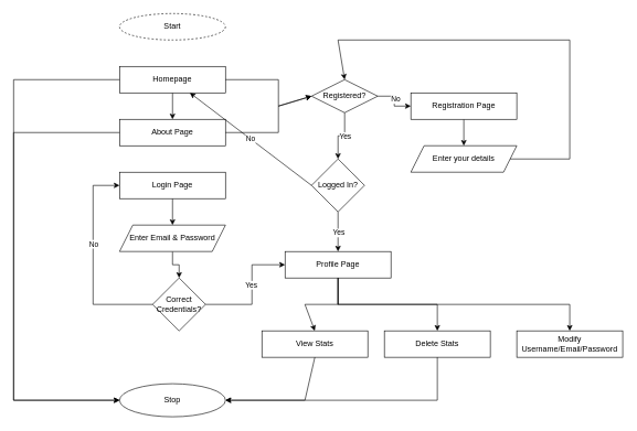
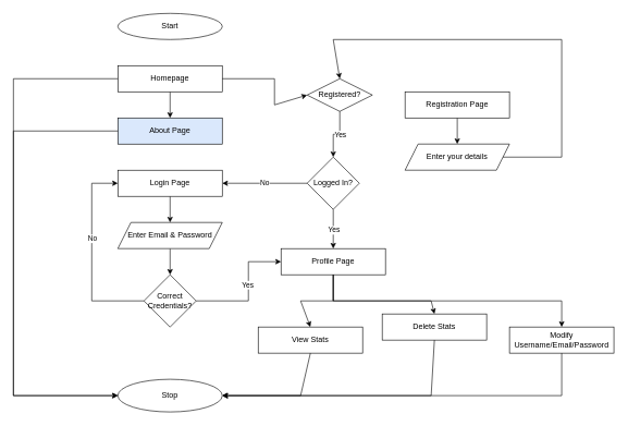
- <mxCell id="2" value="Start" style="ellipse;whiteSpace=wrap;html=1;dashed=1;" vertex="1" parent="1"><mxGeometry x="180" y="20" width="160" height="40" as="geometry" /></mxCell>
+ <mxCell id="2" value="Start" style="ellipse;whiteSpace=wrap;html=1;" vertex="1" parent="1"><mxGeometry x="180" y="20" width="160" height="40" as="geometry" /></mxCell>
- <mxCell id="19" value="" style="edgeStyle=orthogonalEdgeStyle;rounded=0;orthogonalLoop=1;jettySize=auto;html=1;" edge="1" parent="1" source="21" target="7"><mxGeometry relative="1" as="geometry" /></mxCell>
- <mxCell id="20" value="No" style="edgeLabel;html=1;align=center;verticalAlign=middle;resizable=0;points=[];" vertex="1" connectable="0" parent="19"><mxGeometry x="-0.105" relative="1" as="geometry"><mxPoint x="1" as="offset" /></mxGeometry></mxCell>
- <mxCell id="5" value="About Page" style="rounded=0;whiteSpace=wrap;html=1;" vertex="1" parent="1"><mxGeometry x="180" y="180" width="160" height="40" as="geometry" /></mxCell>
+ <mxCell id="5" value="About Page" style="rounded=0;whiteSpace=wrap;html=1;fillColor=#dae8fc;" vertex="1" parent="1"><mxGeometry x="180" y="180" width="160" height="40" as="geometry" /></mxCell>
- <mxCell id="28" value="" style="endArrow=classic;html=1;rounded=0;exitX=1;exitY=0.5;exitDx=0;exitDy=0;entryX=0;entryY=0.5;entryDx=0;entryDy=0;" edge="1" parent="1" source="5" target="21"><mxGeometry width="50" height="50" relative="1" as="geometry"><mxPoint x="530" y="390" as="sourcePoint" /><mxPoint x="580" y="340" as="targetPoint" /><Array as="points"><mxPoint x="420" y="200" /><mxPoint x="420" y="160" /></Array></mxGeometry></mxCell>
- <mxCell id="29" value="No" style="endArrow=classic;html=1;rounded=0;exitX=0;exitY=0.5;exitDx=0;exitDy=0;" edge="1" parent="1" source="24" target="4"><mxGeometry width="50" height="50" relative="1" as="geometry"><mxPoint x="330" y="390" as="sourcePoint" /><mxPoint x="380" y="340" as="targetPoint" /></mxGeometry></mxCell>
+ <mxCell id="29" value="No" style="endArrow=classic;html=1;rounded=0;exitX=0;exitY=0.5;exitDx=0;exitDy=0;entryX=1;entryY=0.5;entryDx=0;entryDy=0;" edge="1" parent="1" source="24" target="11"><mxGeometry width="50" height="50" relative="1" as="geometry"><mxPoint x="330" y="390" as="sourcePoint" /><mxPoint x="380" y="340" as="targetPoint" /></mxGeometry></mxCell>
- <mxCell id="25" value="Correct Credentials?" style="rhombus;whiteSpace=wrap;html=1;" vertex="1" parent="1"><mxGeometry x="230" y="420" width="80" height="80" as="geometry" /></mxCell>
+ <mxCell id="25" value="Correct Credentials?" style="rhombus;whiteSpace=wrap;html=1;" vertex="1" parent="1"><mxGeometry x="220" y="420" width="80" height="80" as="geometry" /></mxCell>
- <mxCell id="13" value="Delete Stats" style="rounded=0;whiteSpace=wrap;html=1;" vertex="1" parent="1"><mxGeometry x="580" y="500" width="160" height="40" as="geometry" /></mxCell>
+ <mxCell id="13" value="Delete Stats" style="rounded=0;whiteSpace=wrap;html=1;" vertex="1" parent="1"><mxGeometry x="585" y="480" width="160" height="40" as="geometry" /></mxCell>
+ <mxCell id="41" value="" style="endArrow=classic;html=1;rounded=0;exitX=0.5;exitY=1;exitDx=0;exitDy=0;entryX=1;entryY=0.5;entryDx=0;entryDy=0;" edge="1" parent="1" source="14" target="26"><mxGeometry width="50" height="50" relative="1" as="geometry"><mxPoint x="980" y="690" as="sourcePoint" /><mxPoint x="1030" y="640" as="targetPoint" /><Array as="points"><mxPoint x="860" y="605" /></Array></mxGeometry></mxCell>
